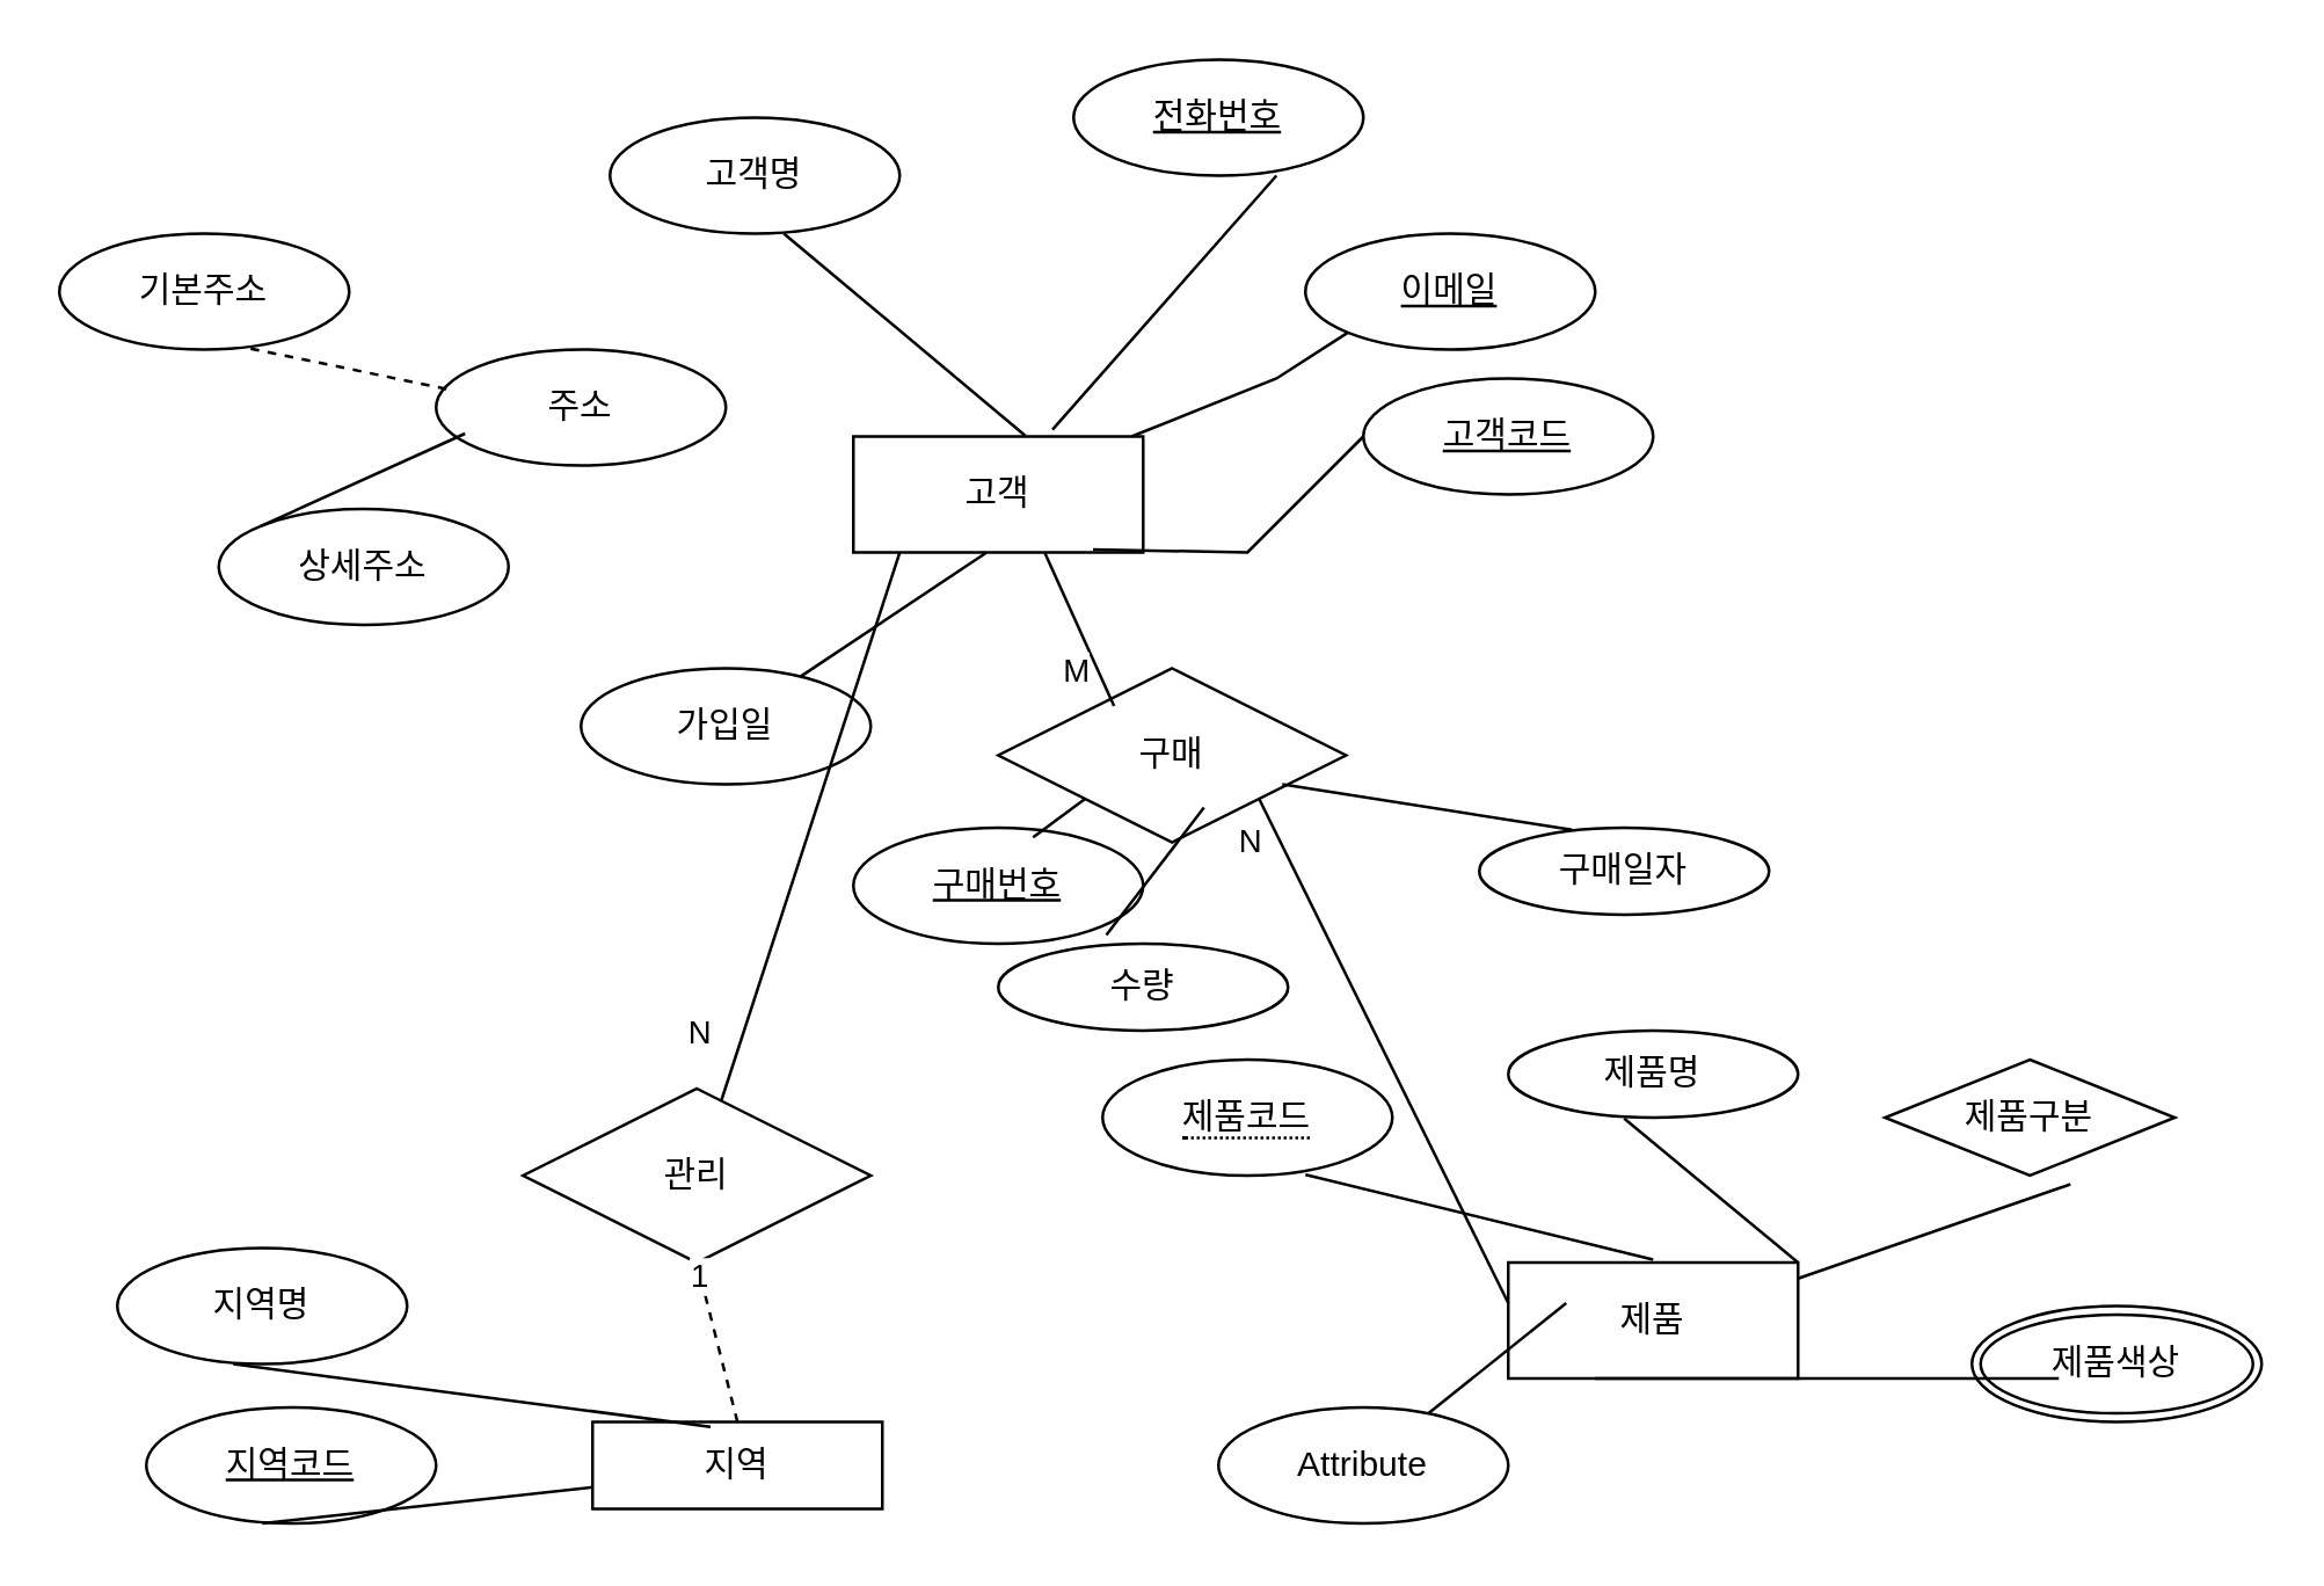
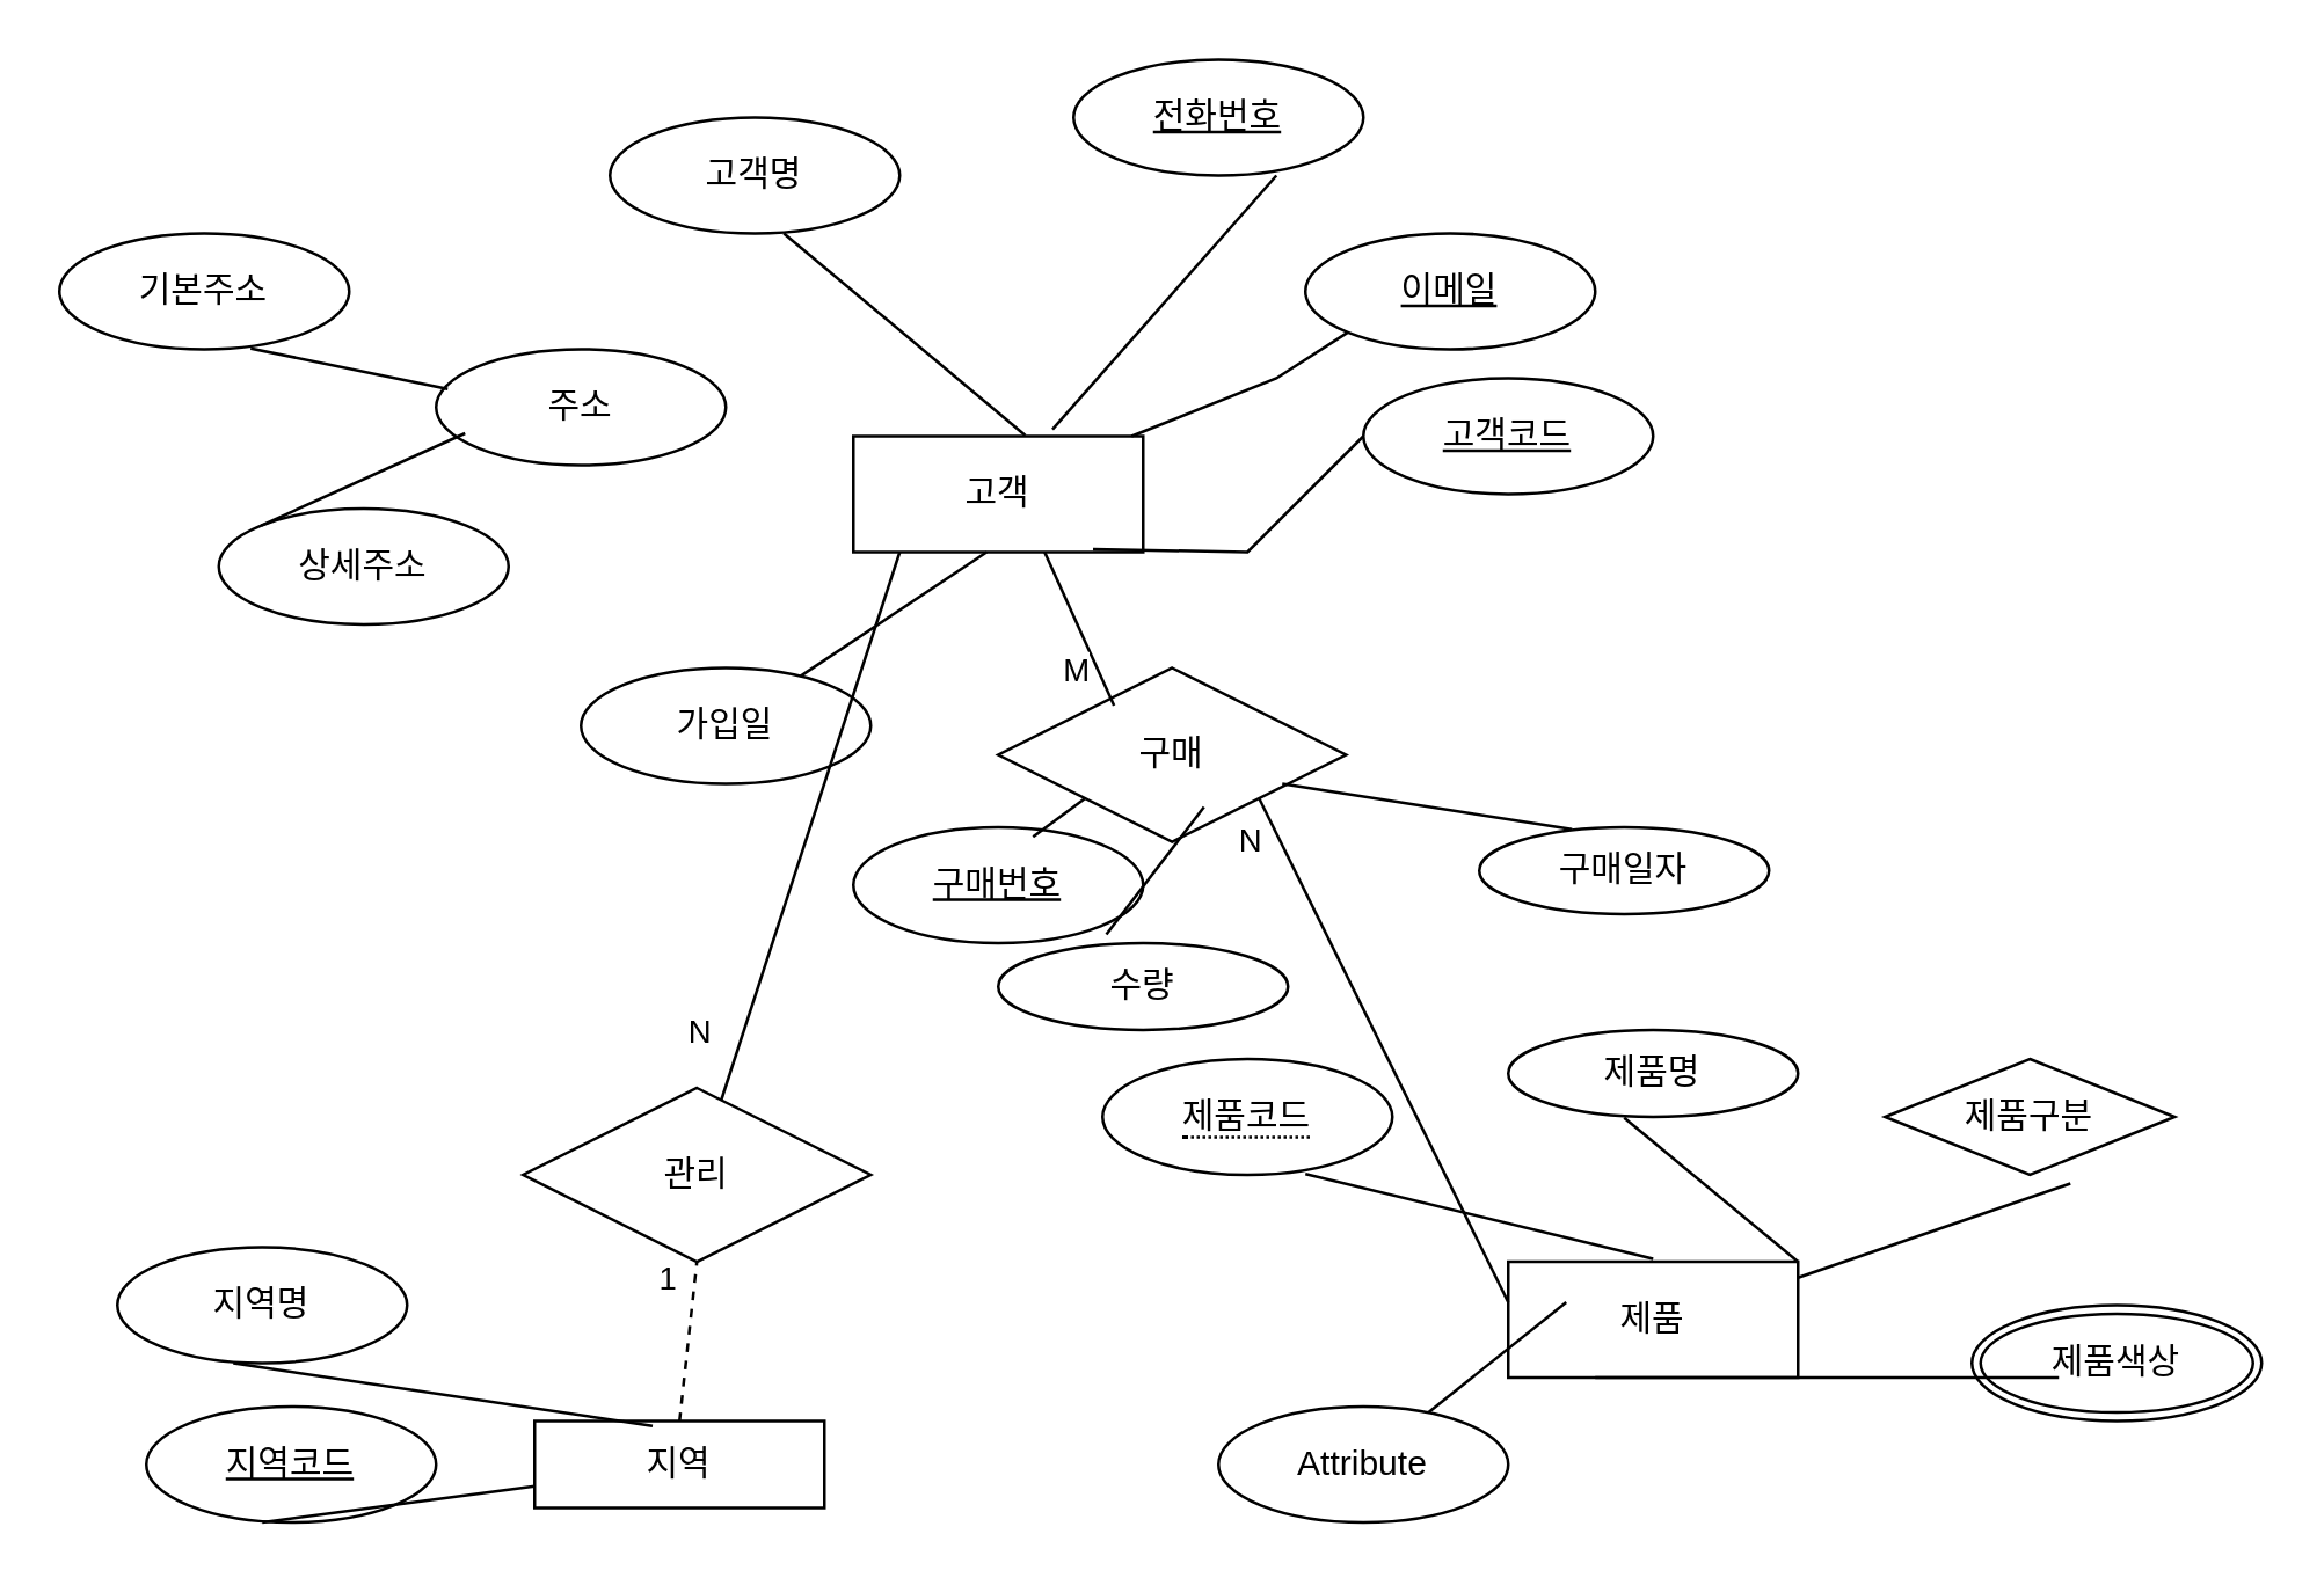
- <mxCell id="14" value="" style="endArrow=none;html=1;rounded=0;exitX=0.66;exitY=0.992;exitDx=0;exitDy=0;exitPerimeter=0;entryX=0.04;entryY=0.342;entryDx=0;entryDy=0;entryPerimeter=0;dashed=1;" edge="1" parent="1" source="12" target="11"><mxGeometry relative="1" as="geometry"><mxPoint x="10" y="140" as="sourcePoint" /><mxPoint x="170" y="140" as="targetPoint" /></mxGeometry></mxCell>
+ <mxCell id="14" value="" style="endArrow=none;html=1;rounded=0;exitX=0.66;exitY=0.992;exitDx=0;exitDy=0;exitPerimeter=0;entryX=0.04;entryY=0.342;entryDx=0;entryDy=0;entryPerimeter=0;" edge="1" parent="1" source="12" target="11"><mxGeometry relative="1" as="geometry"><mxPoint x="10" y="140" as="sourcePoint" /><mxPoint x="170" y="140" as="targetPoint" /></mxGeometry></mxCell>
- <mxCell id="18" value="지역" style="whiteSpace=wrap;html=1;align=center;" vertex="1" parent="1"><mxGeometry x="204" y="490" width="100" height="30" as="geometry" /></mxCell>
+ <mxCell id="18" value="지역" style="whiteSpace=wrap;html=1;align=center;" vertex="1" parent="1"><mxGeometry x="184" y="490" width="100" height="30" as="geometry" /></mxCell>
